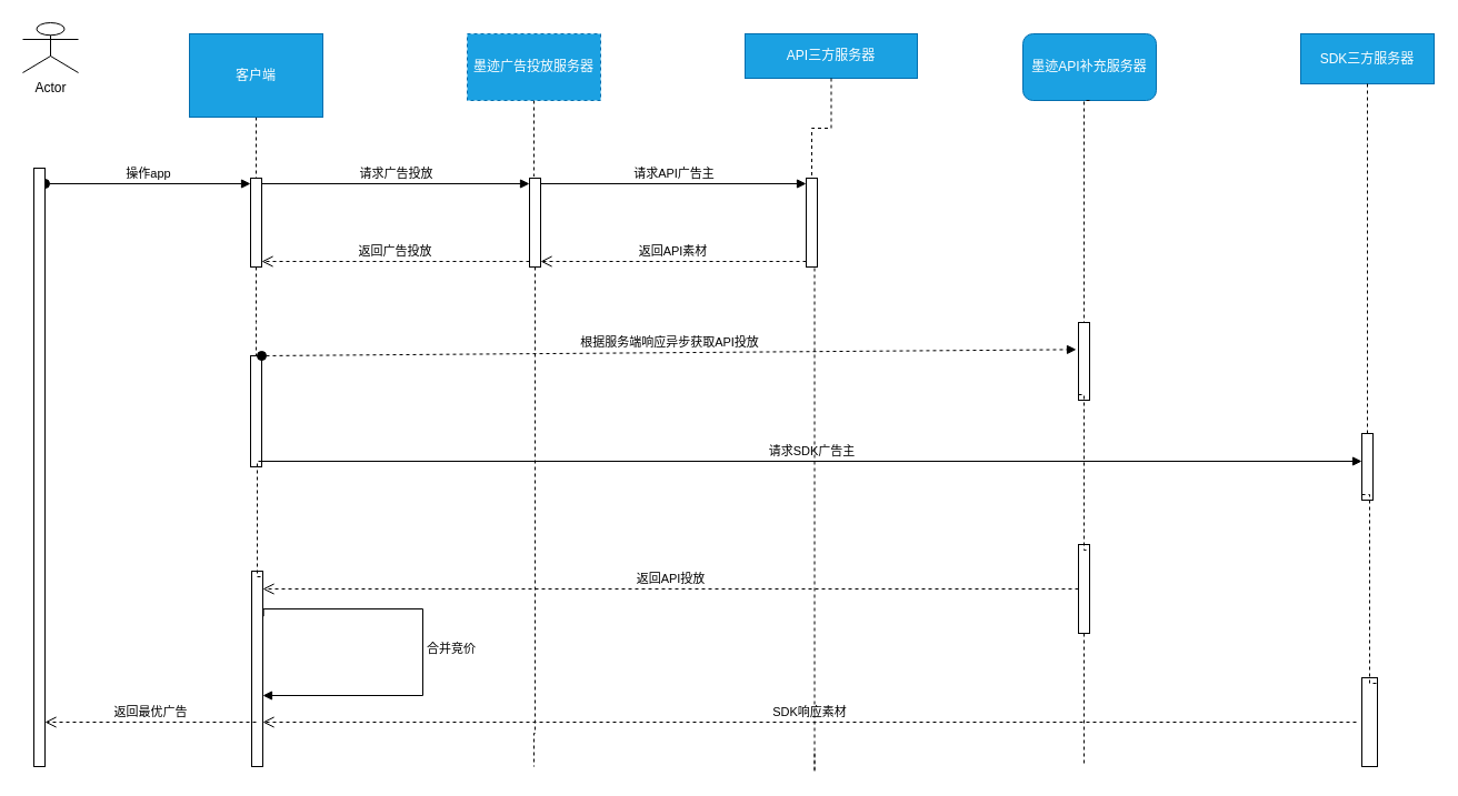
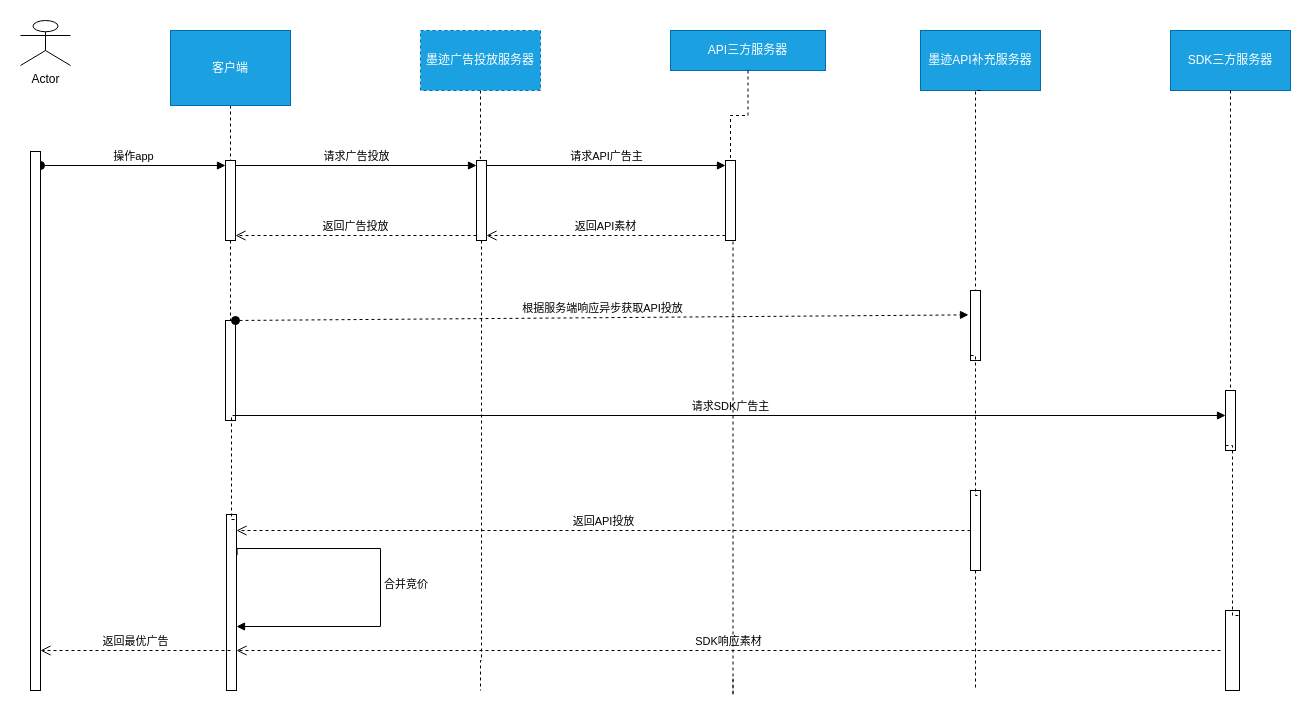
- <mxCell id="8" value="SDK三方服务器" style="rounded=0;whiteSpace=wrap;html=1;fillColor=#1ba1e2;fontColor=#ffffff;strokeColor=#006EAF;" vertex="1" parent="1"><mxGeometry x="1170" y="30" width="120" height="45" as="geometry" /></mxCell>
+ <mxCell id="8" value="SDK三方服务器" style="rounded=0;whiteSpace=wrap;html=1;fillColor=#1ba1e2;fontColor=#ffffff;strokeColor=#006EAF;" vertex="1" parent="1"><mxGeometry x="1170" y="30" width="120" height="60" as="geometry" /></mxCell>
- <mxCell id="9" value="墨迹API补充服务器" style="whiteSpace=wrap;html=1;fillColor=#1ba1e2;fontColor=#ffffff;strokeColor=#006EAF;rounded=1;" vertex="1" parent="1"><mxGeometry x="920" y="30" width="120" height="60" as="geometry" /></mxCell>
+ <mxCell id="9" value="墨迹API补充服务器" style="rounded=0;whiteSpace=wrap;html=1;fillColor=#1ba1e2;fontColor=#ffffff;strokeColor=#006EAF;" vertex="1" parent="1"><mxGeometry x="920" y="30" width="120" height="60" as="geometry" /></mxCell>
